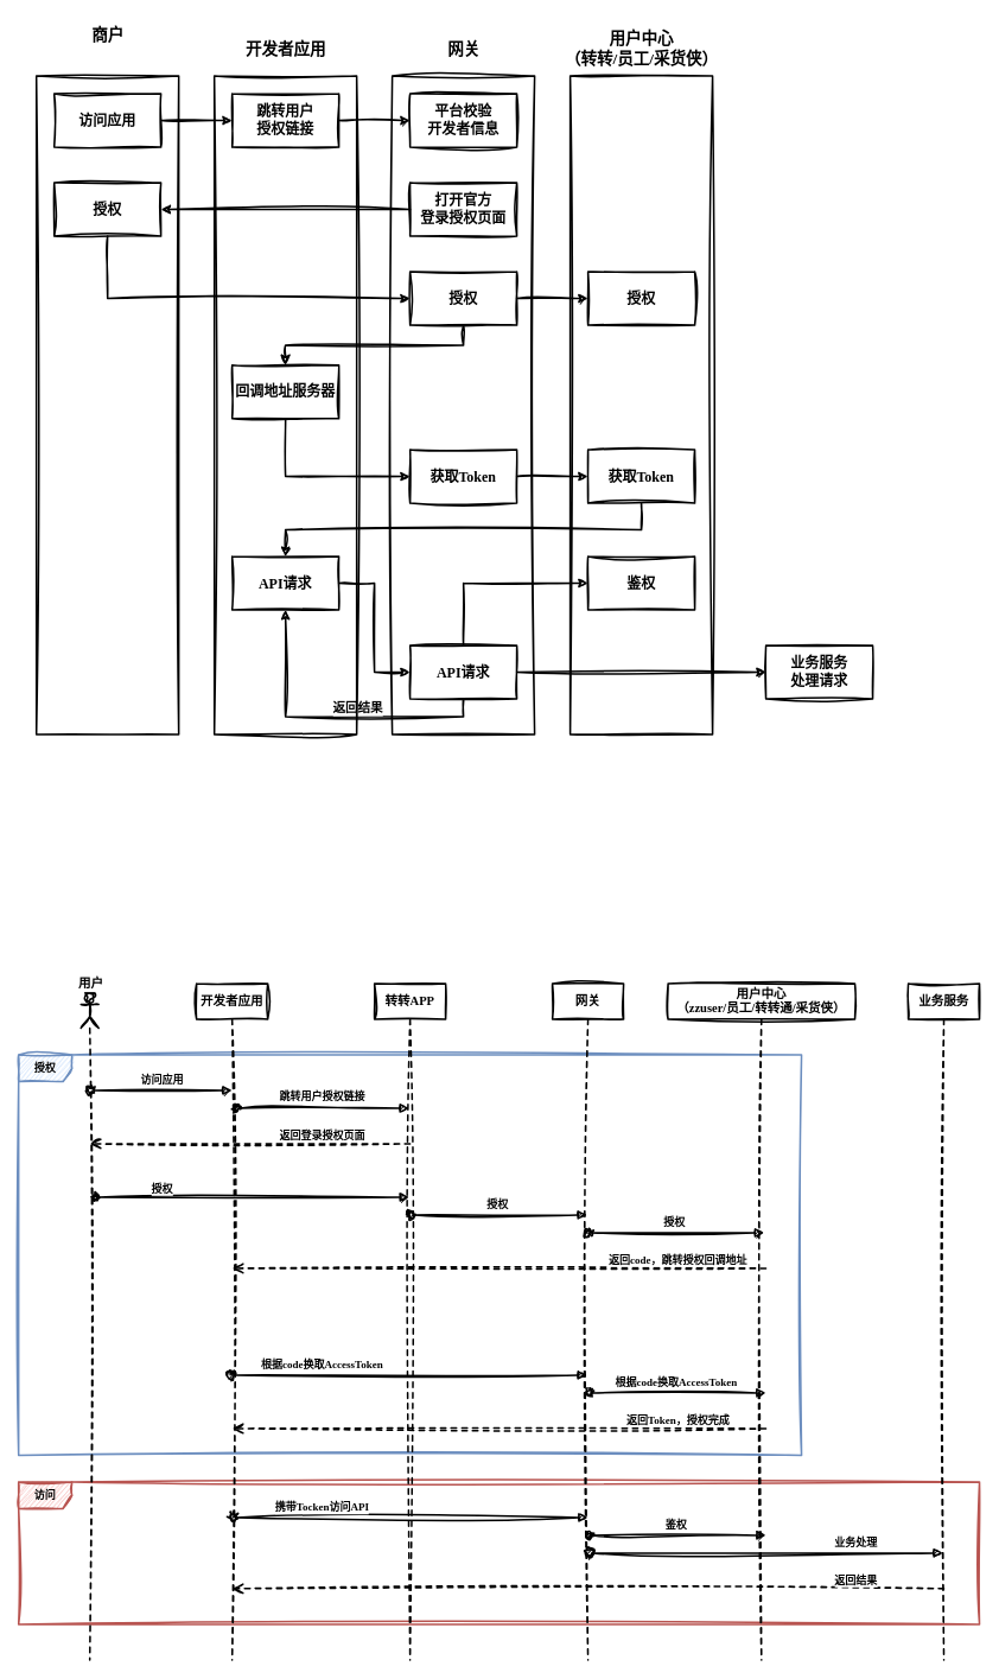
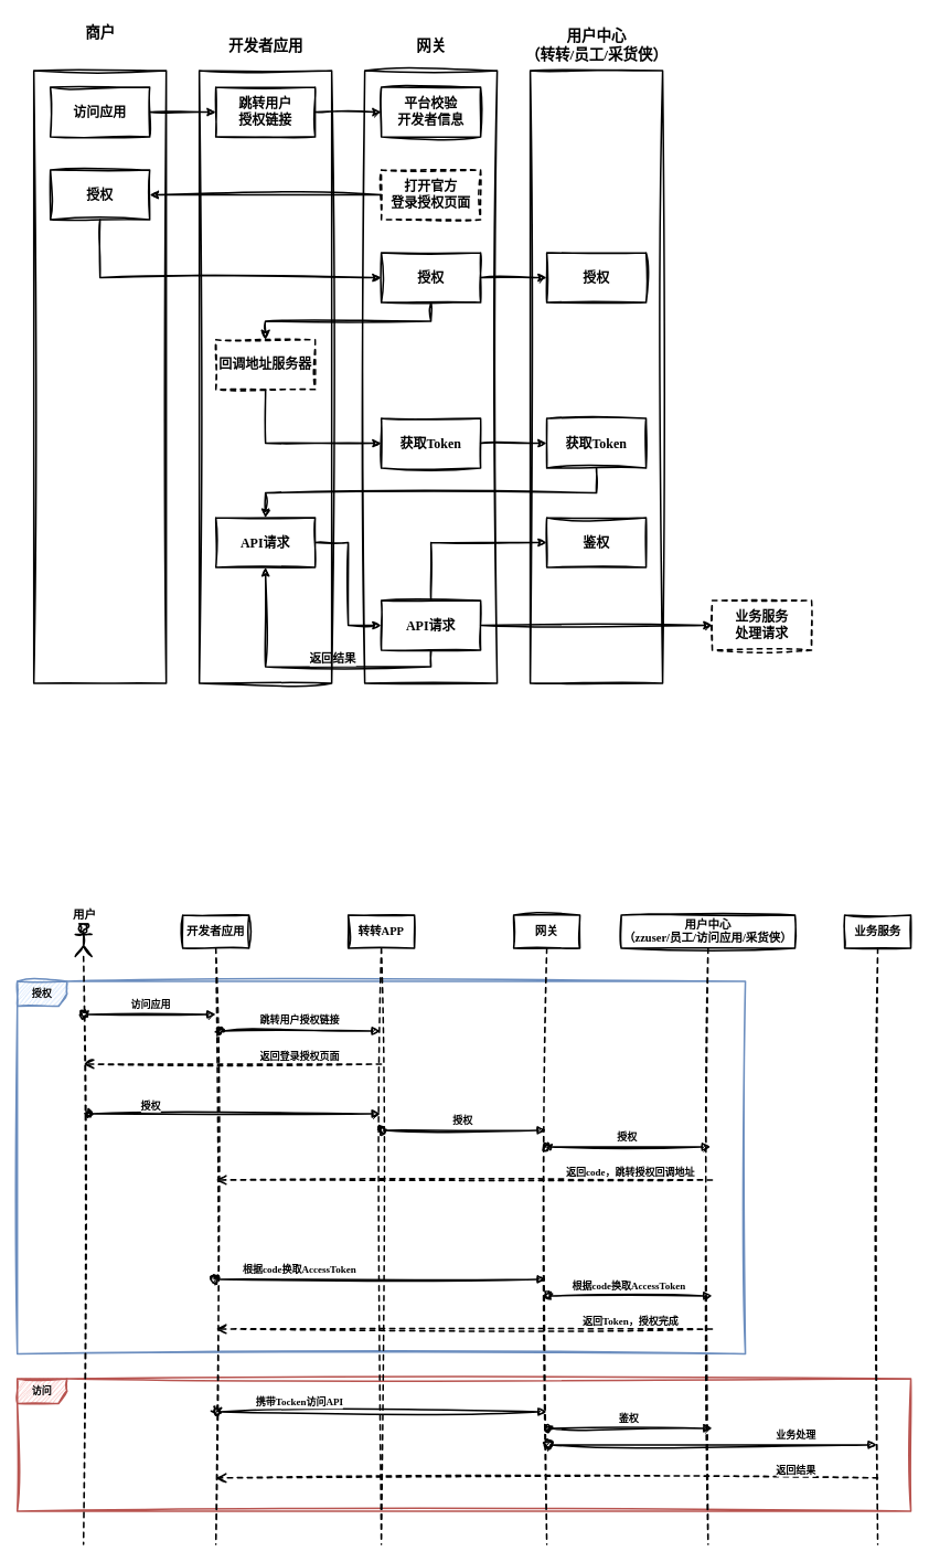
- <mxCell id="11" value="&lt;span style=&quot;font-size: 16px;&quot;&gt;&lt;b&gt;打开官方&lt;/b&gt;&lt;/span&gt;&lt;div&gt;&lt;span style=&quot;font-size: 16px;&quot;&gt;&lt;b&gt;登录授权页面&lt;/b&gt;&lt;/span&gt;&lt;/div&gt;" style="rounded=0;whiteSpace=wrap;html=1;sketch=1;hachureGap=4;jiggle=2;curveFitting=1;fontFamily=Architects Daughter;fontSource=https%3A%2F%2Ffonts.googleapis.com%2Fcss%3Ffamily%3DArchitects%2BDaughter;strokeWidth=2;fillColor=none;" vertex="1" parent="1"><mxGeometry x="460" y="205" width="120" height="60" as="geometry" /></mxCell>
+ <mxCell id="11" value="&lt;span style=&quot;font-size: 16px;&quot;&gt;&lt;b&gt;打开官方&lt;/b&gt;&lt;/span&gt;&lt;div&gt;&lt;span style=&quot;font-size: 16px;&quot;&gt;&lt;b&gt;登录授权页面&lt;/b&gt;&lt;/span&gt;&lt;/div&gt;" style="rounded=0;whiteSpace=wrap;html=1;sketch=1;hachureGap=4;jiggle=2;curveFitting=1;fontFamily=Architects Daughter;fontSource=https%3A%2F%2Ffonts.googleapis.com%2Fcss%3Ffamily%3DArchitects%2BDaughter;strokeWidth=2;fillColor=none;dashed=1;" vertex="1" parent="1"><mxGeometry x="460" y="205" width="120" height="60" as="geometry" /></mxCell>
- <mxCell id="19" value="&lt;span style=&quot;font-size: 16px;&quot;&gt;&lt;b&gt;回调地址服务器&lt;/b&gt;&lt;/span&gt;" style="rounded=0;whiteSpace=wrap;html=1;sketch=1;hachureGap=4;jiggle=2;curveFitting=1;fontFamily=Architects Daughter;fontSource=https%3A%2F%2Ffonts.googleapis.com%2Fcss%3Ffamily%3DArchitects%2BDaughter;strokeWidth=2;fillColor=none;" vertex="1" parent="1"><mxGeometry x="260" y="410" width="120" height="60" as="geometry" /></mxCell>
+ <mxCell id="19" value="&lt;span style=&quot;font-size: 16px;&quot;&gt;&lt;b&gt;回调地址服务器&lt;/b&gt;&lt;/span&gt;" style="rounded=0;whiteSpace=wrap;html=1;sketch=1;hachureGap=4;jiggle=2;curveFitting=1;fontFamily=Architects Daughter;fontSource=https%3A%2F%2Ffonts.googleapis.com%2Fcss%3Ffamily%3DArchitects%2BDaughter;strokeWidth=2;fillColor=none;dashed=1;" vertex="1" parent="1"><mxGeometry x="260" y="410" width="120" height="60" as="geometry" /></mxCell>
- <mxCell id="32" value="&lt;span style=&quot;font-size: 16px;&quot;&gt;&lt;b&gt;业务服务&lt;/b&gt;&lt;/span&gt;&lt;div&gt;&lt;span style=&quot;font-size: 16px;&quot;&gt;&lt;b&gt;处理请求&lt;/b&gt;&lt;/span&gt;&lt;/div&gt;" style="rounded=0;whiteSpace=wrap;html=1;sketch=1;hachureGap=4;jiggle=2;curveFitting=1;fontFamily=Architects Daughter;fontSource=https%3A%2F%2Ffonts.googleapis.com%2Fcss%3Ffamily%3DArchitects%2BDaughter;strokeWidth=2;fillColor=none;" vertex="1" parent="1"><mxGeometry x="860" y="725" width="120" height="60" as="geometry" /></mxCell>
+ <mxCell id="32" value="&lt;span style=&quot;font-size: 16px;&quot;&gt;&lt;b&gt;业务服务&lt;/b&gt;&lt;/span&gt;&lt;div&gt;&lt;span style=&quot;font-size: 16px;&quot;&gt;&lt;b&gt;处理请求&lt;/b&gt;&lt;/span&gt;&lt;/div&gt;" style="rounded=0;whiteSpace=wrap;html=1;sketch=1;hachureGap=4;jiggle=2;curveFitting=1;fontFamily=Architects Daughter;fontSource=https%3A%2F%2Ffonts.googleapis.com%2Fcss%3Ffamily%3DArchitects%2BDaughter;strokeWidth=2;fillColor=none;dashed=1;" vertex="1" parent="1"><mxGeometry x="860" y="725" width="120" height="60" as="geometry" /></mxCell>
- <mxCell id="44" value="&lt;b&gt;&lt;font style=&quot;font-size: 14px;&quot;&gt;用户中心&lt;/font&gt;&lt;/b&gt;&lt;div&gt;&lt;b&gt;&lt;font style=&quot;font-size: 14px;&quot;&gt;（zzuser/员工/转转通/采货侠）&lt;/font&gt;&lt;/b&gt;&lt;/div&gt;" style="shape=umlLifeline;perimeter=lifelinePerimeter;whiteSpace=wrap;html=1;container=1;dropTarget=0;collapsible=0;recursiveResize=0;outlineConnect=0;portConstraint=eastwest;newEdgeStyle={&quot;curved&quot;:0,&quot;rounded&quot;:0};sketch=1;hachureGap=4;jiggle=2;curveFitting=1;fontFamily=Architects Daughter;fontSource=https%3A%2F%2Ffonts.googleapis.com%2Fcss%3Ffamily%3DArchitects%2BDaughter;strokeWidth=2;fillColor=none;" vertex="1" parent="1"><mxGeometry x="750" y="1105" width="210" height="760" as="geometry" /></mxCell>
+ <mxCell id="44" value="&lt;b&gt;&lt;font style=&quot;font-size: 14px;&quot;&gt;用户中心&lt;/font&gt;&lt;/b&gt;&lt;div&gt;&lt;b&gt;&lt;font style=&quot;font-size: 14px;&quot;&gt;（zzuser/员工/访问应用/采货侠）&lt;/font&gt;&lt;/b&gt;&lt;/div&gt;" style="shape=umlLifeline;perimeter=lifelinePerimeter;whiteSpace=wrap;html=1;container=1;dropTarget=0;collapsible=0;recursiveResize=0;outlineConnect=0;portConstraint=eastwest;newEdgeStyle={&quot;curved&quot;:0,&quot;rounded&quot;:0};sketch=1;hachureGap=4;jiggle=2;curveFitting=1;fontFamily=Architects Daughter;fontSource=https%3A%2F%2Ffonts.googleapis.com%2Fcss%3Ffamily%3DArchitects%2BDaughter;strokeWidth=2;fillColor=none;" vertex="1" parent="1"><mxGeometry x="750" y="1105" width="210" height="760" as="geometry" /></mxCell>
